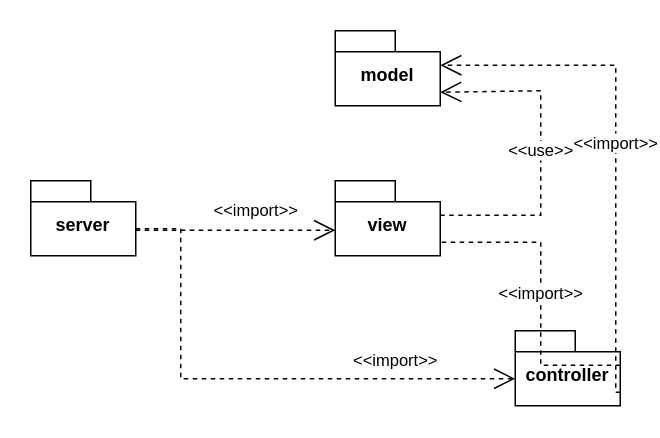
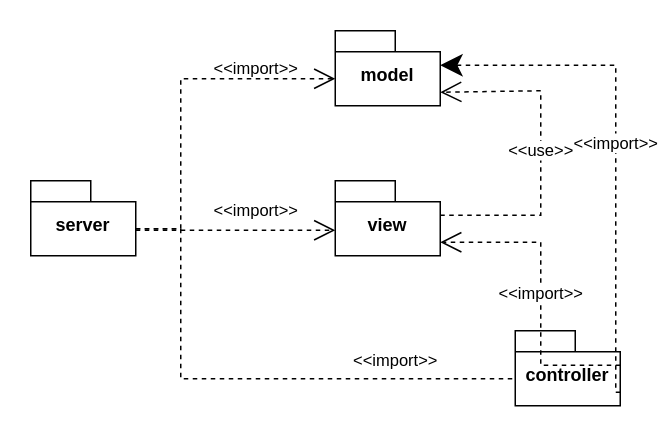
- <mxCell id="11" value="&amp;lt;&amp;lt;import&amp;gt;&amp;gt;" style="endArrow=open;endSize=12;dashed=1;html=1;rounded=0;exitX=0;exitY=0;exitDx=70;exitDy=41;exitPerimeter=0;entryX=0;entryY=0;entryDx=70;entryDy=23;entryPerimeter=0;shadow=0;" edge="1" parent="1" source="5" target="3"><mxGeometry width="160" relative="1" as="geometry"><mxPoint x="330" y="270" as="sourcePoint" /><mxPoint x="490" y="270" as="targetPoint" /><Array as="points"><mxPoint x="410" y="261" /><mxPoint x="410" y="43" /></Array></mxGeometry></mxCell>
+ <mxCell id="11" value="&amp;lt;&amp;lt;import&amp;gt;&amp;gt;" style="endArrow=classic;endSize=12;dashed=1;html=1;rounded=0;exitX=0;exitY=0;exitDx=70;exitDy=41;exitPerimeter=0;entryX=0;entryY=0;entryDx=70;entryDy=23;entryPerimeter=0;shadow=0;" edge="1" parent="1" source="5" target="3"><mxGeometry width="160" relative="1" as="geometry"><mxPoint x="330" y="270" as="sourcePoint" /><mxPoint x="490" y="270" as="targetPoint" /><Array as="points"><mxPoint x="410" y="261" /><mxPoint x="410" y="43" /></Array></mxGeometry></mxCell>
+ <mxCell id="7" value="&amp;lt;&amp;lt;import&amp;gt;&amp;gt;" style="endArrow=open;endSize=12;dashed=1;html=1;rounded=0;exitX=0;exitY=0;exitDx=70;exitDy=32;exitPerimeter=0;entryX=0;entryY=0;entryDx=0;entryDy=32;entryPerimeter=0;shadow=0;" edge="1" parent="1" source="2" target="3"><mxGeometry x="0.545" y="7" width="160" relative="1" as="geometry"><mxPoint x="50" y="320" as="sourcePoint" /><mxPoint x="210" y="320" as="targetPoint" /><Array as="points"><mxPoint x="120" y="152" /><mxPoint x="120" y="52" /></Array><mxPoint as="offset" /></mxGeometry></mxCell>
- <mxCell id="10" value="&amp;lt;&amp;lt;import&amp;gt;&amp;gt;" style="endArrow=none;endSize=12;dashed=1;html=1;rounded=0;exitX=0;exitY=0;exitDx=70;exitDy=23;exitPerimeter=0;entryX=0;entryY=0;entryDx=70;entryDy=41;entryPerimeter=0;shadow=0;" edge="1" parent="1" source="5" target="4"><mxGeometry x="-0.001" width="160" relative="1" as="geometry"><mxPoint x="320" y="244.71" as="sourcePoint" /><mxPoint x="480" y="244.71" as="targetPoint" /><Array as="points"><mxPoint x="360" y="243" /><mxPoint x="360" y="161" /></Array><mxPoint as="offset" /></mxGeometry></mxCell>
+ <mxCell id="10" value="&amp;lt;&amp;lt;import&amp;gt;&amp;gt;" style="endArrow=open;endSize=12;dashed=1;html=1;rounded=0;exitX=0;exitY=0;exitDx=70;exitDy=23;exitPerimeter=0;entryX=0;entryY=0;entryDx=70;entryDy=41;entryPerimeter=0;shadow=0;" edge="1" parent="1" source="5" target="4"><mxGeometry x="-0.001" width="160" relative="1" as="geometry"><mxPoint x="320" y="244.71" as="sourcePoint" /><mxPoint x="480" y="244.71" as="targetPoint" /><Array as="points"><mxPoint x="360" y="243" /><mxPoint x="360" y="161" /></Array><mxPoint as="offset" /></mxGeometry></mxCell>
- <mxCell id="8" value="&amp;lt;&amp;lt;import&amp;gt;&amp;gt;" style="endArrow=open;endSize=12;dashed=1;html=1;rounded=0;exitX=0;exitY=0;exitDx=70;exitDy=32;exitPerimeter=0;entryX=0;entryY=0;entryDx=0;entryDy=32;entryPerimeter=0;shadow=0;" edge="1" parent="1" source="2" target="5"><mxGeometry x="0.545" y="12" width="160" relative="1" as="geometry"><mxPoint x="50" y="250" as="sourcePoint" /><mxPoint x="210" y="250" as="targetPoint" /><Array as="points"><mxPoint x="120" y="152" /><mxPoint x="120" y="252" /></Array><mxPoint as="offset" /></mxGeometry></mxCell>
+ <mxCell id="8" value="&amp;lt;&amp;lt;import&amp;gt;&amp;gt;" style="endArrow=none;endSize=12;dashed=1;html=1;rounded=0;exitX=0;exitY=0;exitDx=70;exitDy=32;exitPerimeter=0;entryX=0;entryY=0;entryDx=0;entryDy=32;entryPerimeter=0;shadow=0;" edge="1" parent="1" source="2" target="5"><mxGeometry x="0.545" y="12" width="160" relative="1" as="geometry"><mxPoint x="50" y="250" as="sourcePoint" /><mxPoint x="210" y="250" as="targetPoint" /><Array as="points"><mxPoint x="120" y="152" /><mxPoint x="120" y="252" /></Array><mxPoint as="offset" /></mxGeometry></mxCell>
